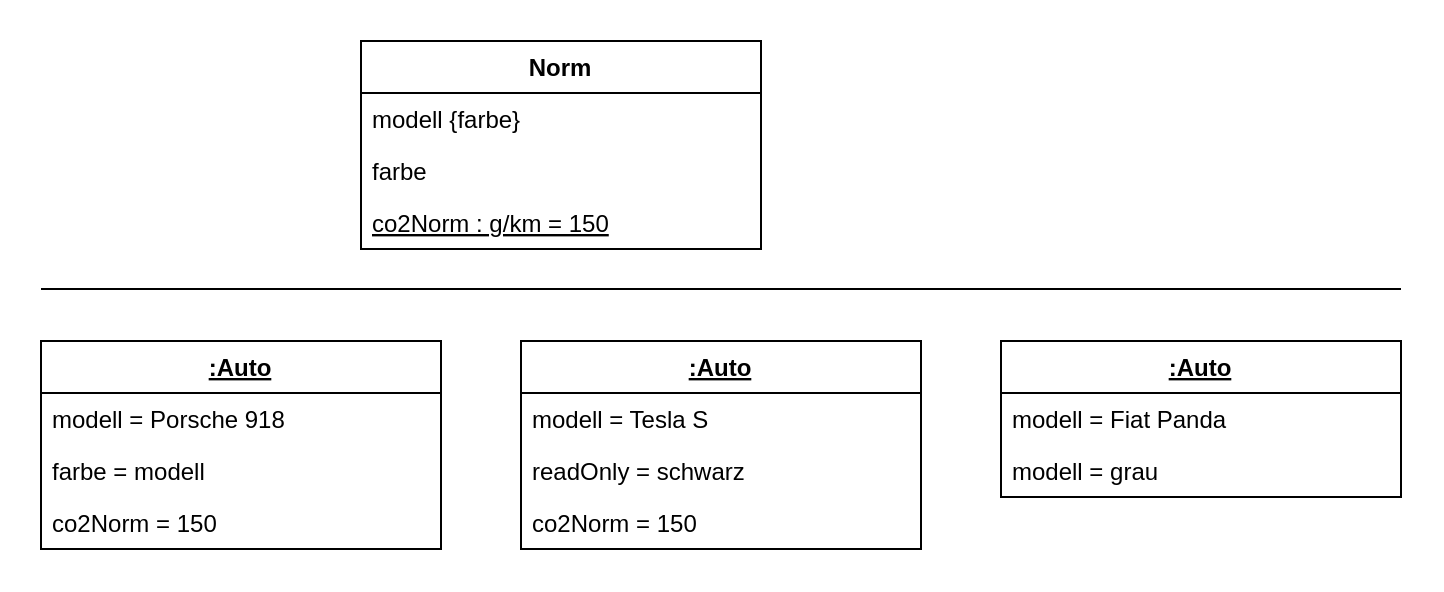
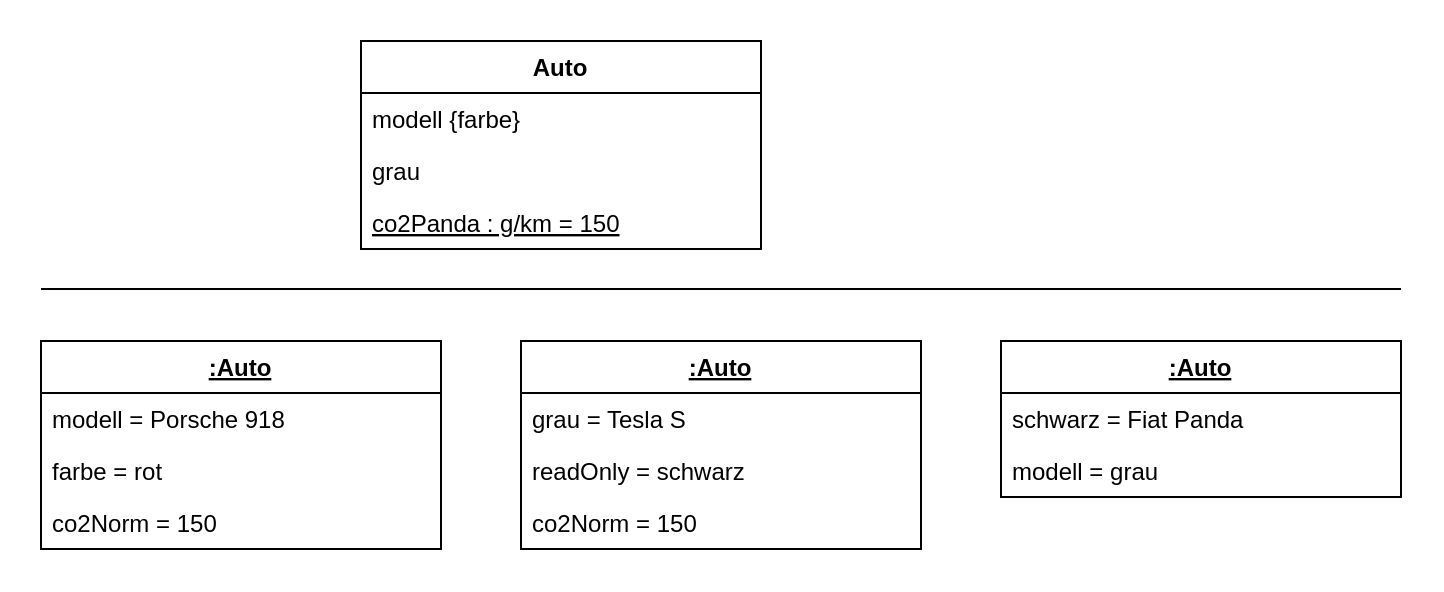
- <mxCell id="2" value="Norm" style="swimlane;fontStyle=1;align=center;verticalAlign=top;childLayout=stackLayout;horizontal=1;startSize=26;horizontalStack=0;resizeParent=1;resizeParentMax=0;resizeLast=0;collapsible=1;marginBottom=0;" parent="1" vertex="1"><mxGeometry x="180" y="20" width="200" height="104" as="geometry" /></mxCell>
+ <mxCell id="2" value="Auto" style="swimlane;fontStyle=1;align=center;verticalAlign=top;childLayout=stackLayout;horizontal=1;startSize=26;horizontalStack=0;resizeParent=1;resizeParentMax=0;resizeLast=0;collapsible=1;marginBottom=0;" parent="1" vertex="1"><mxGeometry x="180" y="20" width="200" height="104" as="geometry" /></mxCell>
- <mxCell id="4" value="farbe" style="text;strokeColor=none;fillColor=none;align=left;verticalAlign=top;spacingLeft=4;spacingRight=4;overflow=hidden;rotatable=0;points=[[0,0.5],[1,0.5]];portConstraint=eastwest;" parent="2" vertex="1"><mxGeometry y="52" width="200" height="26" as="geometry" /></mxCell>
+ <mxCell id="4" value="grau" style="text;strokeColor=none;fillColor=none;align=left;verticalAlign=top;spacingLeft=4;spacingRight=4;overflow=hidden;rotatable=0;points=[[0,0.5],[1,0.5]];portConstraint=eastwest;" parent="2" vertex="1"><mxGeometry y="52" width="200" height="26" as="geometry" /></mxCell>
- <mxCell id="5" value="co2Norm : g/km = 150" style="text;strokeColor=none;fillColor=none;align=left;verticalAlign=top;spacingLeft=4;spacingRight=4;overflow=hidden;rotatable=0;points=[[0,0.5],[1,0.5]];portConstraint=eastwest;fontStyle=4" vertex="1" parent="2"><mxGeometry y="78" width="200" height="26" as="geometry" /></mxCell>
+ <mxCell id="5" value="co2Panda : g/km = 150" style="text;strokeColor=none;fillColor=none;align=left;verticalAlign=top;spacingLeft=4;spacingRight=4;overflow=hidden;rotatable=0;points=[[0,0.5],[1,0.5]];portConstraint=eastwest;fontStyle=4" vertex="1" parent="2"><mxGeometry y="78" width="200" height="26" as="geometry" /></mxCell>
- <mxCell id="11" value="modell = Tesla S" style="text;strokeColor=none;fillColor=none;align=left;verticalAlign=top;spacingLeft=4;spacingRight=4;overflow=hidden;rotatable=0;points=[[0,0.5],[1,0.5]];portConstraint=eastwest;" vertex="1" parent="10"><mxGeometry y="26" width="200" height="26" as="geometry" /></mxCell>
+ <mxCell id="11" value="grau = Tesla S" style="text;strokeColor=none;fillColor=none;align=left;verticalAlign=top;spacingLeft=4;spacingRight=4;overflow=hidden;rotatable=0;points=[[0,0.5],[1,0.5]];portConstraint=eastwest;" vertex="1" parent="10"><mxGeometry y="26" width="200" height="26" as="geometry" /></mxCell>
- <mxCell id="15" value="modell = Fiat Panda" style="text;strokeColor=none;fillColor=none;align=left;verticalAlign=top;spacingLeft=4;spacingRight=4;overflow=hidden;rotatable=0;points=[[0,0.5],[1,0.5]];portConstraint=eastwest;" vertex="1" parent="14"><mxGeometry y="26" width="200" height="26" as="geometry" /></mxCell>
+ <mxCell id="15" value="schwarz = Fiat Panda" style="text;strokeColor=none;fillColor=none;align=left;verticalAlign=top;spacingLeft=4;spacingRight=4;overflow=hidden;rotatable=0;points=[[0,0.5],[1,0.5]];portConstraint=eastwest;" vertex="1" parent="14"><mxGeometry y="26" width="200" height="26" as="geometry" /></mxCell>
- <mxCell id="8" value="farbe = modell" style="text;strokeColor=none;fillColor=none;align=left;verticalAlign=top;spacingLeft=4;spacingRight=4;overflow=hidden;rotatable=0;points=[[0,0.5],[1,0.5]];portConstraint=eastwest;" vertex="1" parent="6"><mxGeometry y="52" width="200" height="26" as="geometry" /></mxCell>
+ <mxCell id="8" value="farbe = rot" style="text;strokeColor=none;fillColor=none;align=left;verticalAlign=top;spacingLeft=4;spacingRight=4;overflow=hidden;rotatable=0;points=[[0,0.5],[1,0.5]];portConstraint=eastwest;" vertex="1" parent="6"><mxGeometry y="52" width="200" height="26" as="geometry" /></mxCell>
